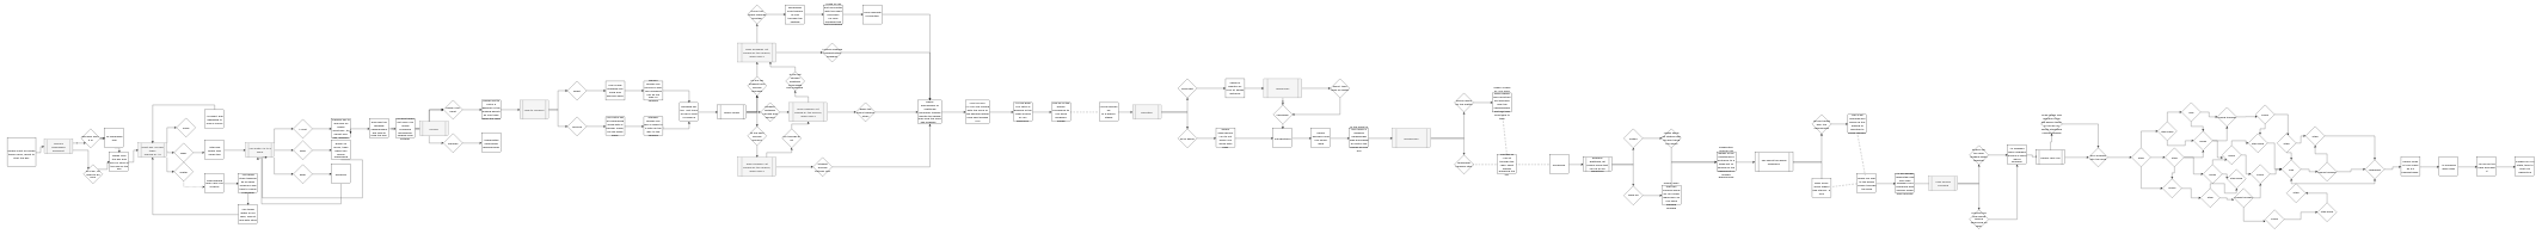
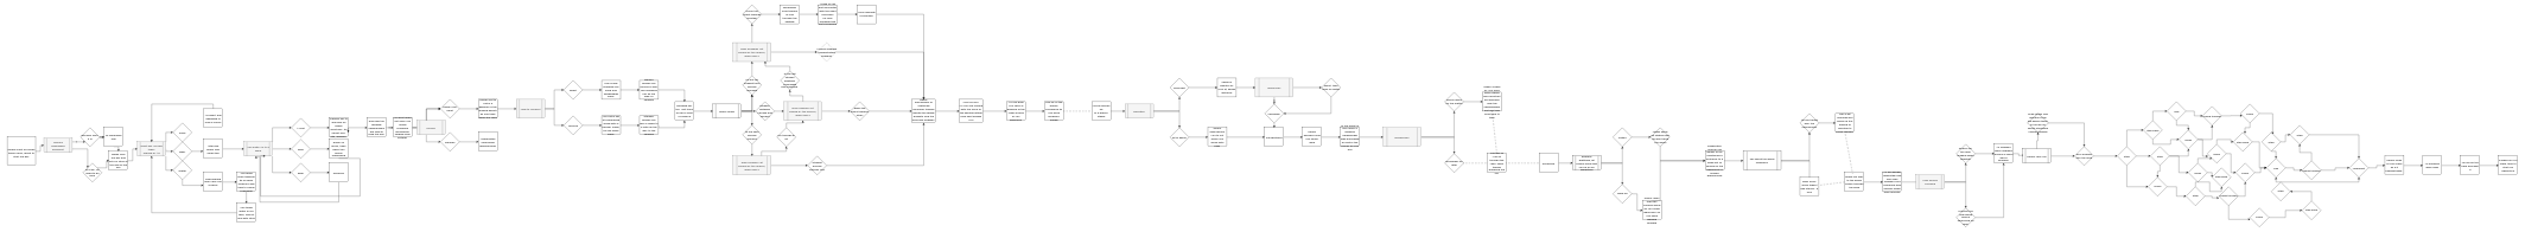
- <mxCell id="110" value="Around&amp;nbsp;Whipple Administration Building" style="rhombus;whiteSpace=wrap;html=1;" parent="1" vertex="1"><mxGeometry x="3440" y="180" width="80" height="80" as="geometry" /></mxCell>
+ <mxCell id="110" value="Around&amp;nbsp;Whipple Administration Building" style="rhombus;whiteSpace=wrap;html=1;dashed=1;" parent="1" vertex="1"><mxGeometry x="3440" y="180" width="80" height="80" as="geometry" /></mxCell>
- <mxCell id="69" value="She scoffs stopping her song and Sincere away" style="whiteSpace=wrap;html=1;aspect=fixed;" parent="1" vertex="1"><mxGeometry x="2530" y="340" width="80" height="80" as="geometry" /></mxCell>
+ <mxCell id="69" value="She scoffs stopping her song and Skedaddles away" style="whiteSpace=wrap;html=1;aspect=fixed;" parent="1" vertex="1"><mxGeometry x="2530" y="340" width="80" height="80" as="geometry" /></mxCell>
- <mxCell id="113" value="Heavy improvision of scattered harmonic thumps vibrate the falling pain and the once idle puddles&amp;nbsp; &amp;nbsp;&amp;nbsp;" style="whiteSpace=wrap;html=1;aspect=fixed;" parent="1" vertex="1"><mxGeometry x="3840" y="420" width="100" height="100" as="geometry" /></mxCell>
+ <mxCell id="113" value="Heavy improvision of scattered harmonic thumps vibrate the falling droplets and the once idle puddles&amp;nbsp; &amp;nbsp;&amp;nbsp;" style="whiteSpace=wrap;html=1;aspect=fixed;" parent="1" vertex="1"><mxGeometry x="3840" y="420" width="100" height="100" as="geometry" /></mxCell>
- <mxCell id="25" value="soda" style="rhombus;whiteSpace=wrap;html=1;" parent="1" vertex="1"><mxGeometry x="730" y="495" width="80" height="80" as="geometry" /></mxCell>
+ <mxCell id="25" value="soda" style="rhombus;whiteSpace=wrap;html=1;" parent="1" vertex="1"><mxGeometry x="720" y="520" width="80" height="80" as="geometry" /></mxCell>
- <mxCell id="158" value="remember campus later" style="rhombus;whiteSpace=wrap;html=1;" vertex="1" parent="1"><mxGeometry x="6090" y="650" width="80" height="80" as="geometry" /></mxCell>
+ <mxCell id="158" value="remember for later" style="rhombus;whiteSpace=wrap;html=1;" vertex="1" parent="1"><mxGeometry x="6090" y="650" width="80" height="80" as="geometry" /></mxCell>
- <mxCell id="29" style="edgeStyle=orthogonalEdgeStyle;rounded=0;orthogonalLoop=1;jettySize=auto;html=1;exitX=0.5;exitY=1;exitDx=0;exitDy=0;entryX=-0.025;entryY=0.675;entryDx=0;entryDy=0;entryPerimeter=0;dashed=1;" parent="1" source="27" target="24" edge="1"><mxGeometry relative="1" as="geometry" /></mxCell>
+ <mxCell id="29" style="edgeStyle=orthogonalEdgeStyle;rounded=0;orthogonalLoop=1;jettySize=auto;html=1;exitX=0.5;exitY=1;exitDx=0;exitDy=0;entryX=-0.025;entryY=0.675;entryDx=0;entryDy=0;entryPerimeter=0;" parent="1" source="27" target="24" edge="1"><mxGeometry relative="1" as="geometry" /></mxCell>
- <mxCell id="174" value="helios yelps that hes coming along as you smile vigorously as you keep walking forward" style="whiteSpace=wrap;html=1;aspect=fixed;" vertex="1" parent="1"><mxGeometry x="6960" y="780" width="80" height="80" as="geometry" /></mxCell>
+ <mxCell id="174" value="helios yelps that hes coming along as you smile vigorously as you keep walking forward" style="whiteSpace=wrap;html=1;aspect=fixed;" vertex="1" parent="1"><mxGeometry x="6925" y="850" width="80" height="80" as="geometry" /></mxCell>
